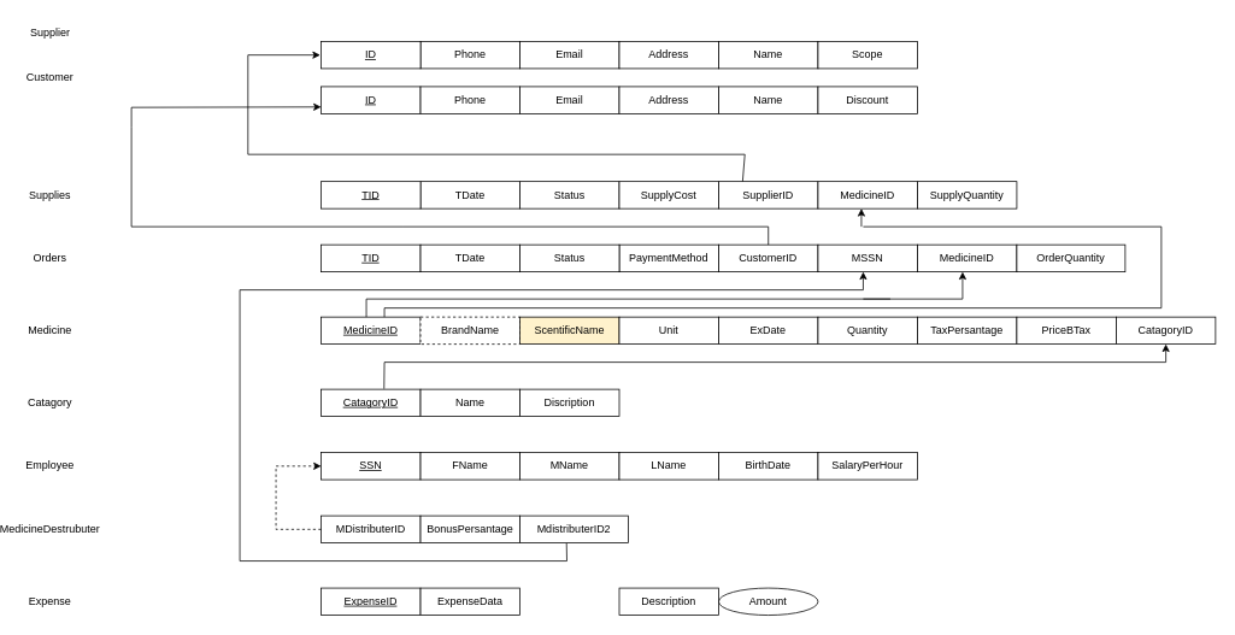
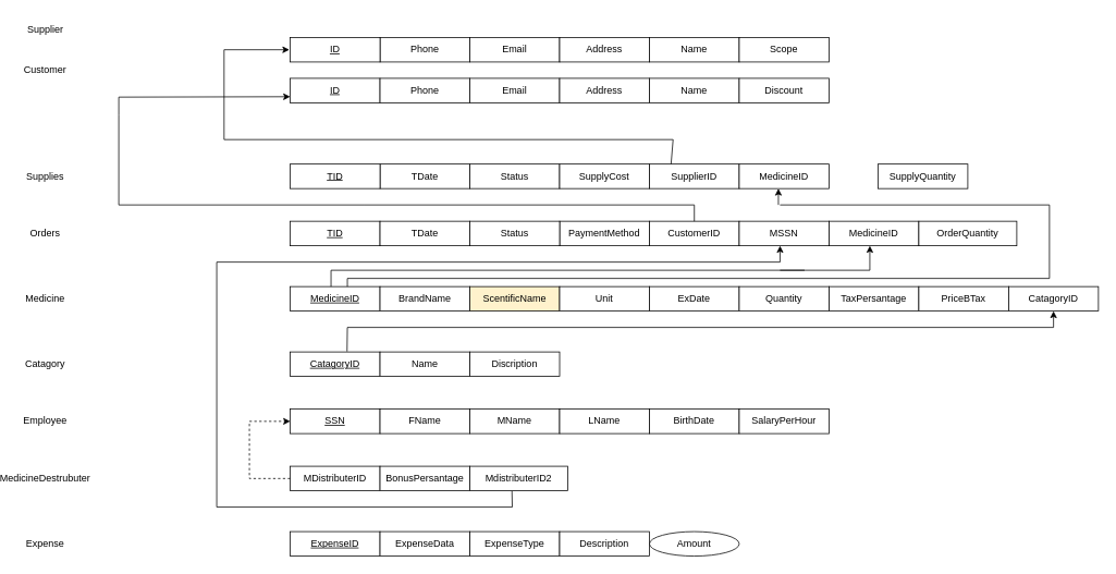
- <mxCell id="63" value="SupplyQuantity" style="rounded=0;whiteSpace=wrap;html=1;" parent="1" vertex="1"><mxGeometry x="1015" y="200" width="110" height="30" as="geometry" /></mxCell>
+ <mxCell id="63" value="SupplyQuantity" style="rounded=0;whiteSpace=wrap;html=1;" parent="1" vertex="1"><mxGeometry x="1075" y="200" width="110" height="30" as="geometry" /></mxCell>
- <mxCell id="21" value="BrandName" style="rounded=0;whiteSpace=wrap;html=1;dashed=1;" parent="1" vertex="1"><mxGeometry x="465" y="350" width="110" height="30" as="geometry" /></mxCell>
+ <mxCell id="21" value="BrandName" style="rounded=0;whiteSpace=wrap;html=1;" parent="1" vertex="1"><mxGeometry x="465" y="350" width="110" height="30" as="geometry" /></mxCell>
+ <mxCell id="43" value="ExpenseType" style="rounded=0;whiteSpace=wrap;html=1;" parent="1" vertex="1"><mxGeometry x="575" y="650" width="110" height="30" as="geometry" /></mxCell>
